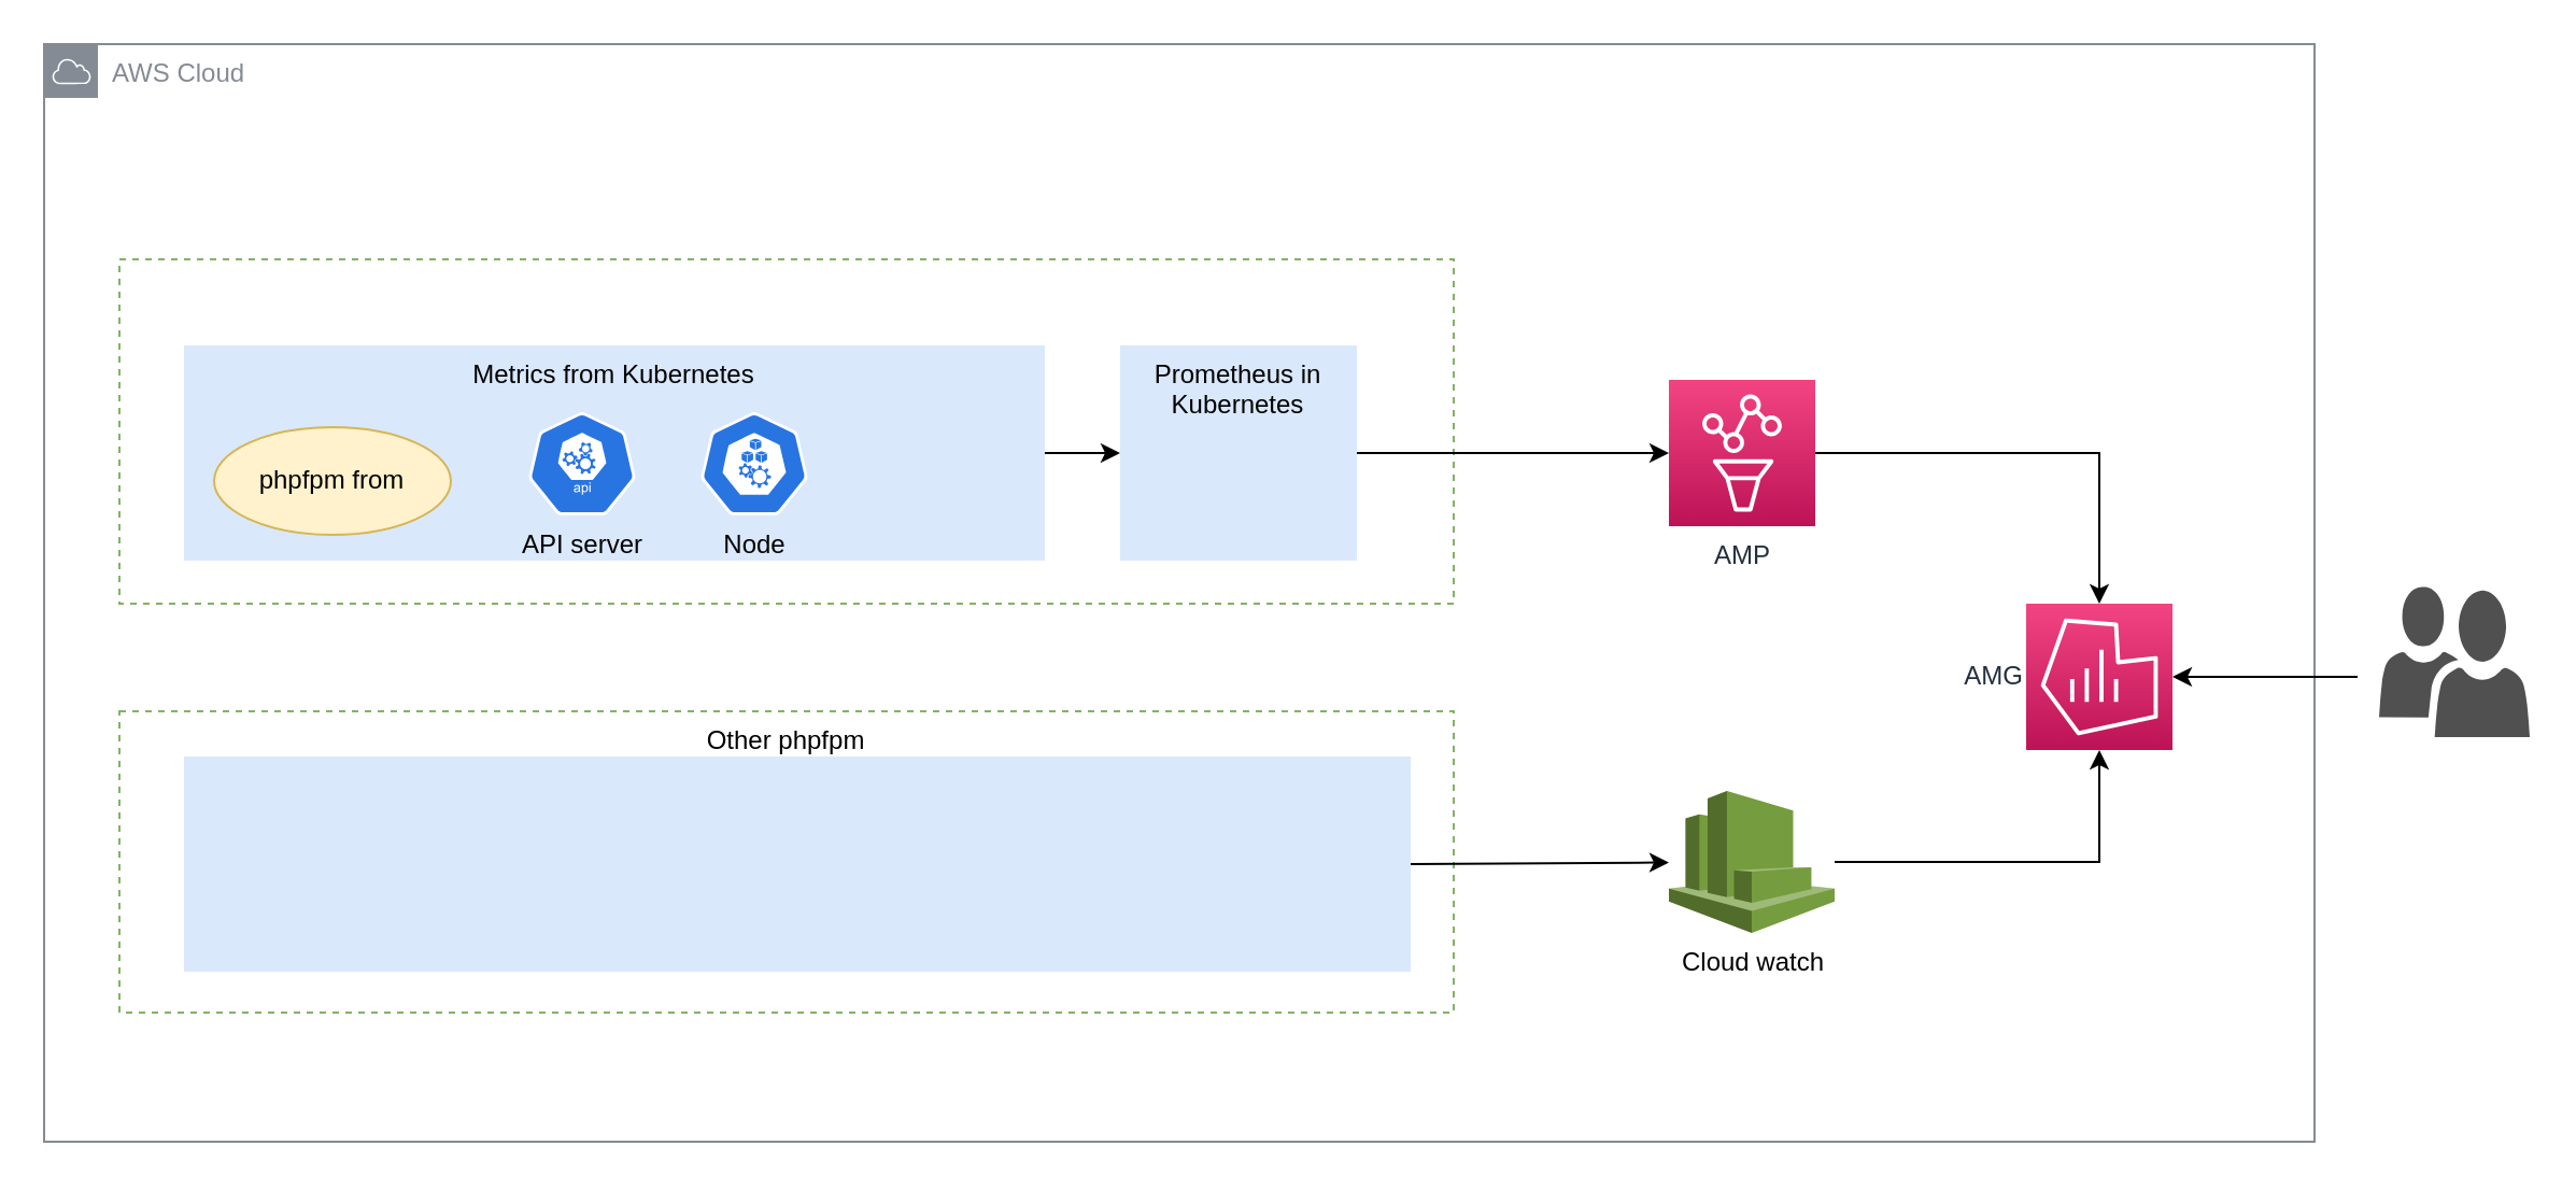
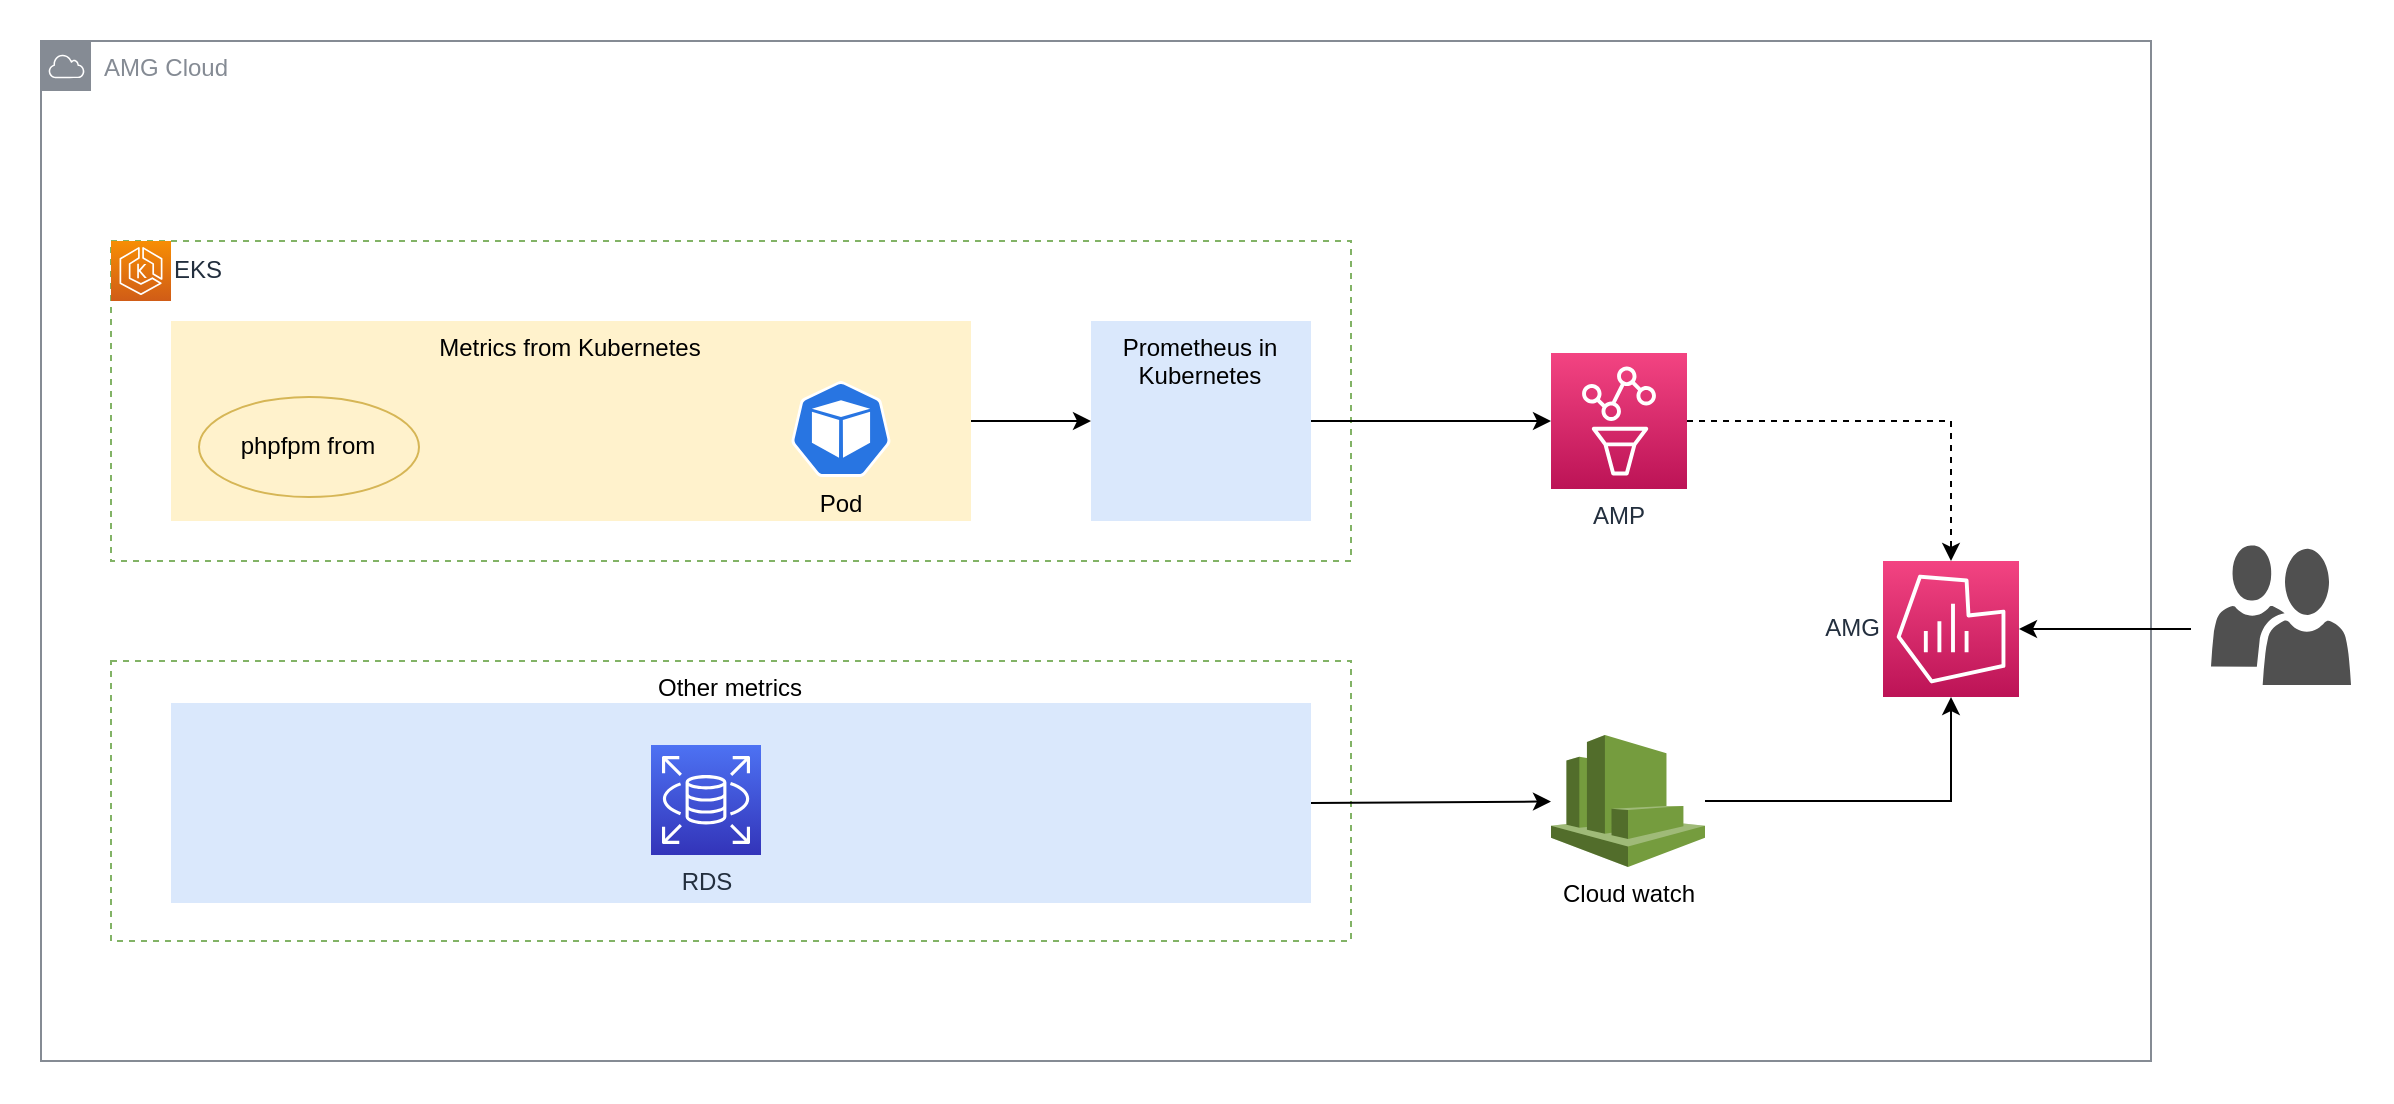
- <mxCell id="2" value="AWS Cloud" style="sketch=0;outlineConnect=0;gradientColor=none;html=1;whiteSpace=wrap;fontSize=12;fontStyle=0;shape=mxgraph.aws4.group;grIcon=mxgraph.aws4.group_aws_cloud;strokeColor=#858B94;fillColor=none;verticalAlign=top;align=left;spacingLeft=30;fontColor=#858B94;dashed=0;" vertex="1" parent="1"><mxGeometry x="20" y="20" width="1055" height="510" as="geometry" /></mxCell>
+ <mxCell id="2" value="AMG Cloud" style="sketch=0;outlineConnect=0;gradientColor=none;html=1;whiteSpace=wrap;fontSize=12;fontStyle=0;shape=mxgraph.aws4.group;grIcon=mxgraph.aws4.group_aws_cloud;strokeColor=#858B94;fillColor=none;verticalAlign=top;align=left;spacingLeft=30;fontColor=#858B94;dashed=0;" vertex="1" parent="1"><mxGeometry x="20" y="20" width="1055" height="510" as="geometry" /></mxCell>
+ <mxCell id="10" value="EKS" style="sketch=0;points=[[0,0,0],[0.25,0,0],[0.5,0,0],[0.75,0,0],[1,0,0],[0,1,0],[0.25,1,0],[0.5,1,0],[0.75,1,0],[1,1,0],[0,0.25,0],[0,0.5,0],[0,0.75,0],[1,0.25,0],[1,0.5,0],[1,0.75,0]];outlineConnect=0;fontColor=#232F3E;gradientColor=#F78E04;gradientDirection=north;fillColor=#D05C17;strokeColor=#ffffff;dashed=0;verticalLabelPosition=middle;verticalAlign=middle;align=left;html=1;fontSize=12;fontStyle=0;aspect=fixed;shape=mxgraph.aws4.resourceIcon;resIcon=mxgraph.aws4.eks;labelPosition=right;" vertex="1" parent="1"><mxGeometry x="55" y="120" width="30" height="30" as="geometry" /></mxCell>
- <mxCell id="5" value="Metrics from Kubernetes" style="rounded=0;whiteSpace=wrap;html=1;fillColor=#dae8fc;strokeColor=none;verticalAlign=top;" vertex="1" parent="1"><mxGeometry x="85" y="160" width="400" height="100" as="geometry" /></mxCell>
+ <mxCell id="5" value="Metrics from Kubernetes" style="rounded=0;whiteSpace=wrap;html=1;fillColor=#fff2cc;strokeColor=none;verticalAlign=top;" vertex="1" parent="1"><mxGeometry x="85" y="160" width="400" height="100" as="geometry" /></mxCell>
- <mxCell id="11" value="Prometheus in Kubernetes" style="rounded=0;whiteSpace=wrap;html=1;fillColor=#dae8fc;strokeColor=none;dashed=1;verticalAlign=top;" vertex="1" parent="1"><mxGeometry x="520" y="160" width="110" height="100" as="geometry" /></mxCell>
+ <mxCell id="11" value="Prometheus in Kubernetes" style="rounded=0;whiteSpace=wrap;html=1;fillColor=#dae8fc;strokeColor=none;dashed=1;verticalAlign=top;" vertex="1" parent="1"><mxGeometry x="545" y="160" width="110" height="100" as="geometry" /></mxCell>
- <mxCell id="20" value="" style="endArrow=classic;html=1;rounded=0;exitX=1;exitY=0.5;exitDx=0;exitDy=0;exitPerimeter=0;" edge="1" parent="1" source="12" target="19"><mxGeometry width="50" height="50" relative="1" as="geometry"><mxPoint x="475" y="270" as="sourcePoint" /><mxPoint x="525" y="220" as="targetPoint" /><Array as="points"><mxPoint x="975" y="210" /></Array></mxGeometry></mxCell>
+ <mxCell id="20" value="" style="endArrow=classic;html=1;rounded=0;exitX=1;exitY=0.5;exitDx=0;exitDy=0;exitPerimeter=0;dashed=1;" edge="1" parent="1" source="12" target="19"><mxGeometry width="50" height="50" relative="1" as="geometry"><mxPoint x="475" y="270" as="sourcePoint" /><mxPoint x="525" y="220" as="targetPoint" /><Array as="points"><mxPoint x="975" y="210" /></Array></mxGeometry></mxCell>
+ <mxCell id="8" value="Pod" style="sketch=0;html=1;dashed=0;whitespace=wrap;fillColor=#2875E2;strokeColor=#ffffff;points=[[0.005,0.63,0],[0.1,0.2,0],[0.9,0.2,0],[0.5,0,0],[0.995,0.63,0],[0.72,0.99,0],[0.5,1,0],[0.28,0.99,0]];shape=mxgraph.kubernetes.icon;prIcon=pod;labelPosition=center;verticalLabelPosition=bottom;align=center;verticalAlign=top;" vertex="1" parent="1"><mxGeometry x="395" y="190" width="50" height="48" as="geometry" /></mxCell>
- <mxCell id="7" value="API server" style="sketch=0;html=1;dashed=0;whitespace=wrap;fillColor=#2875E2;strokeColor=#ffffff;points=[[0.005,0.63,0],[0.1,0.2,0],[0.9,0.2,0],[0.5,0,0],[0.995,0.63,0],[0.72,0.99,0],[0.5,1,0],[0.28,0.99,0]];shape=mxgraph.kubernetes.icon;prIcon=api;labelPosition=center;verticalLabelPosition=bottom;align=center;verticalAlign=top;" vertex="1" parent="1"><mxGeometry x="245" y="191" width="50" height="48" as="geometry" /></mxCell>
- <mxCell id="9" value="Node" style="sketch=0;html=1;dashed=0;whitespace=wrap;fillColor=#2875E2;strokeColor=#ffffff;points=[[0.005,0.63,0],[0.1,0.2,0],[0.9,0.2,0],[0.5,0,0],[0.995,0.63,0],[0.72,0.99,0],[0.5,1,0],[0.28,0.99,0]];shape=mxgraph.kubernetes.icon;prIcon=node;labelPosition=center;verticalLabelPosition=bottom;align=center;verticalAlign=top;" vertex="1" parent="1"><mxGeometry x="325" y="191" width="50" height="48" as="geometry" /></mxCell>
- <mxCell id="3" value="Other phpfpm" style="rounded=0;whiteSpace=wrap;html=1;dashed=1;fillColor=none;labelPosition=center;verticalLabelPosition=middle;align=center;verticalAlign=top;strokeColor=#82b366;" vertex="1" parent="1"><mxGeometry x="55" y="330" width="620" height="140" as="geometry" /></mxCell>
+ <mxCell id="3" value="Other metrics" style="rounded=0;whiteSpace=wrap;html=1;dashed=1;fillColor=none;labelPosition=center;verticalLabelPosition=middle;align=center;verticalAlign=top;strokeColor=#82b366;" vertex="1" parent="1"><mxGeometry x="55" y="330" width="620" height="140" as="geometry" /></mxCell>
+ <mxCell id="16" value="RDS" style="sketch=0;points=[[0,0,0],[0.25,0,0],[0.5,0,0],[0.75,0,0],[1,0,0],[0,1,0],[0.25,1,0],[0.5,1,0],[0.75,1,0],[1,1,0],[0,0.25,0],[0,0.5,0],[0,0.75,0],[1,0.25,0],[1,0.5,0],[1,0.75,0]];outlineConnect=0;fontColor=#232F3E;gradientColor=#4D72F3;gradientDirection=north;fillColor=#3334B9;strokeColor=#ffffff;dashed=0;verticalLabelPosition=bottom;verticalAlign=top;align=center;html=1;fontSize=12;fontStyle=0;aspect=fixed;shape=mxgraph.aws4.resourceIcon;resIcon=mxgraph.aws4.rds;" vertex="1" parent="1"><mxGeometry x="325" y="372" width="55" height="55" as="geometry" /></mxCell>
